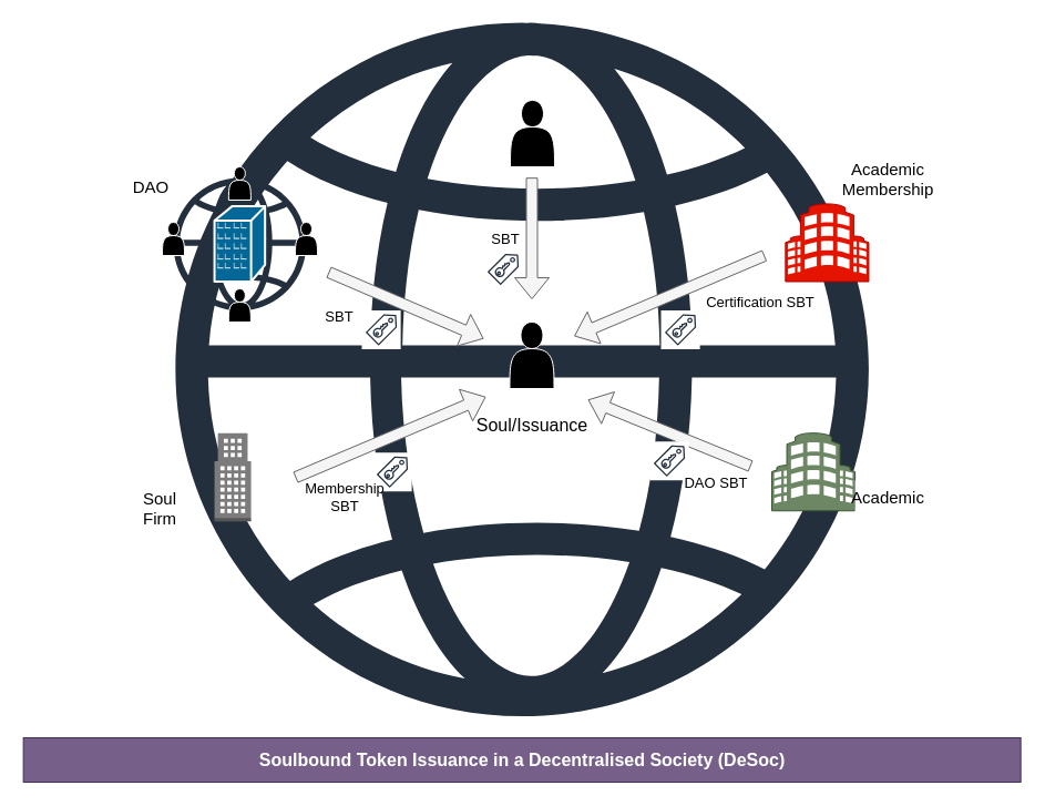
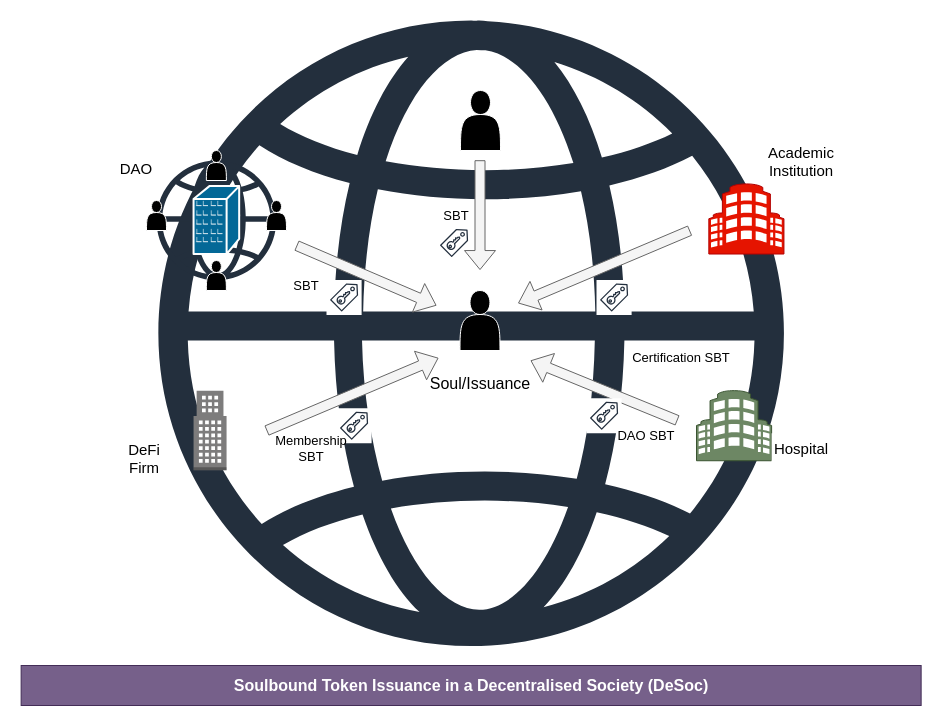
- <mxCell id="21" value="Academic Membership" style="text;html=1;strokeColor=none;fillColor=none;align=center;verticalAlign=middle;whiteSpace=wrap;rounded=0;fontSize=15;" parent="1" vertex="1"><mxGeometry x="761.11" y="135.6" width="80" height="50" as="geometry" /></mxCell>
+ <mxCell id="21" value="Academic Institution" style="text;html=1;strokeColor=none;fillColor=none;align=center;verticalAlign=middle;whiteSpace=wrap;rounded=0;fontSize=15;" parent="1" vertex="1"><mxGeometry x="761.11" y="135.6" width="80" height="50" as="geometry" /></mxCell>
- <mxCell id="30" value="Certification SBT" style="text;html=1;strokeColor=none;fillColor=none;align=center;verticalAlign=middle;whiteSpace=wrap;rounded=0;fontSize=13;" parent="1" vertex="1"><mxGeometry x="631.12" y="253.53" width="110" height="36.47" as="geometry" /></mxCell>
+ <mxCell id="30" value="Certification SBT" style="text;html=1;strokeColor=none;fillColor=none;align=center;verticalAlign=middle;whiteSpace=wrap;rounded=0;fontSize=13;" parent="1" vertex="1"><mxGeometry x="626.12" y="338.53" width="110" height="36.47" as="geometry" /></mxCell>
- <mxCell id="28" value="Academic" style="text;html=1;strokeColor=none;fillColor=default;align=center;verticalAlign=middle;whiteSpace=wrap;rounded=0;fontSize=15;" parent="1" vertex="1"><mxGeometry x="771.11" y="432.75" width="60" height="30" as="geometry" /></mxCell>
+ <mxCell id="28" value="Hospital" style="text;html=1;strokeColor=none;fillColor=default;align=center;verticalAlign=middle;whiteSpace=wrap;rounded=0;fontSize=15;" parent="1" vertex="1"><mxGeometry x="771.11" y="432.75" width="60" height="30" as="geometry" /></mxCell>
- <mxCell id="27" value="Soul Firm" style="text;html=1;strokeColor=none;fillColor=default;align=center;verticalAlign=middle;whiteSpace=wrap;rounded=0;fontSize=15;" parent="1" vertex="1"><mxGeometry x="114" y="442.75" width="60" height="30" as="geometry" /></mxCell>
+ <mxCell id="27" value="DeFi Firm" style="text;html=1;strokeColor=none;fillColor=default;align=center;verticalAlign=middle;whiteSpace=wrap;rounded=0;fontSize=15;" parent="1" vertex="1"><mxGeometry x="114" y="442.75" width="60" height="30" as="geometry" /></mxCell>
